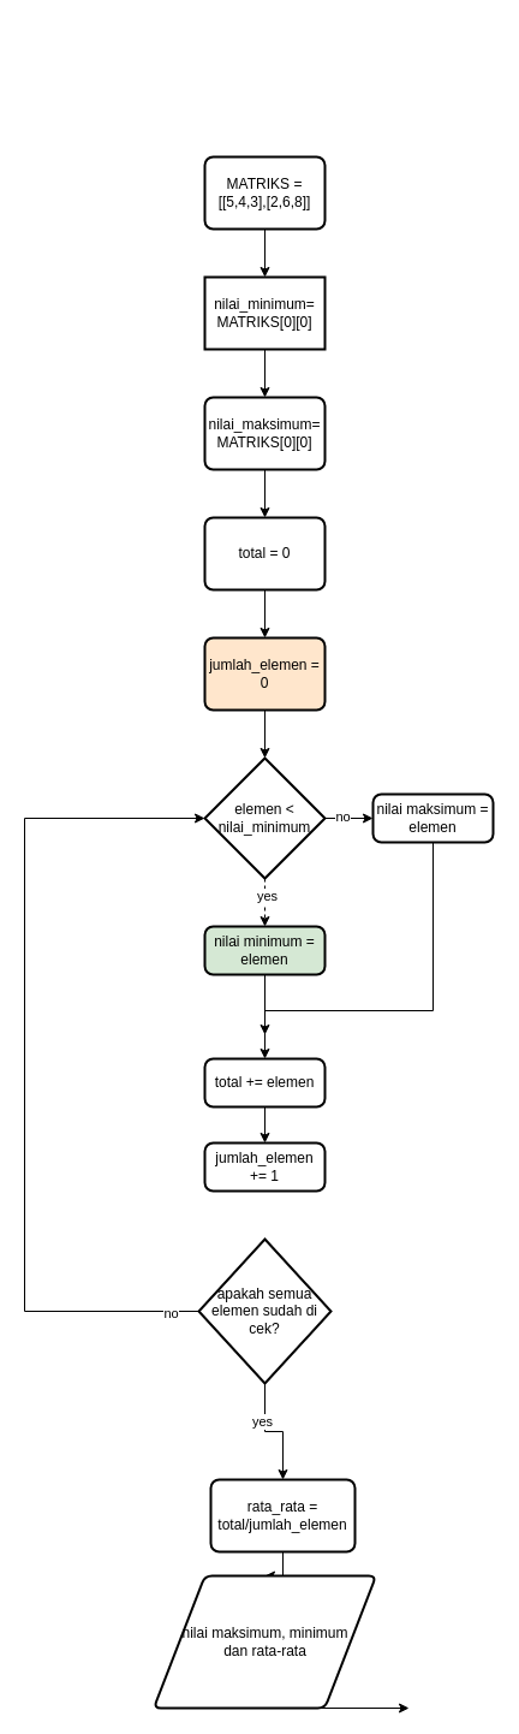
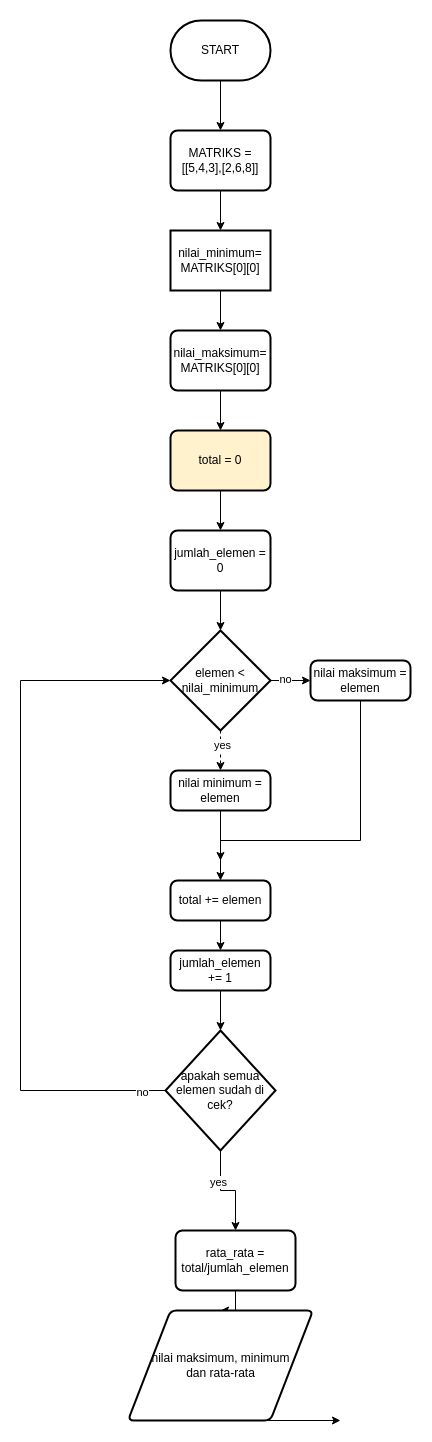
+ <mxCell id="3" value="START" style="strokeWidth=2;html=1;shape=mxgraph.flowchart.terminator;whiteSpace=wrap;" vertex="1" parent="1"><mxGeometry x="170" y="20" width="100" height="60" as="geometry" /></mxCell>
+ <mxCell id="2" value="" style="edgeStyle=orthogonalEdgeStyle;rounded=0;orthogonalLoop=1;jettySize=auto;html=1;" edge="1" parent="1" source="3" target="5"><mxGeometry relative="1" as="geometry" /></mxCell>
- <mxCell id="13" value="total = 0" style="rounded=1;whiteSpace=wrap;html=1;absoluteArcSize=1;arcSize=14;strokeWidth=2;" vertex="1" parent="1"><mxGeometry x="170" y="430" width="100" height="60" as="geometry" /></mxCell>
+ <mxCell id="13" value="total = 0" style="rounded=1;whiteSpace=wrap;html=1;absoluteArcSize=1;arcSize=14;strokeWidth=2;fillColor=#fff2cc;" vertex="1" parent="1"><mxGeometry x="170" y="430" width="100" height="60" as="geometry" /></mxCell>
- <mxCell id="11" value="jumlah_elemen = 0" style="rounded=1;whiteSpace=wrap;html=1;absoluteArcSize=1;arcSize=14;strokeWidth=2;fillColor=#ffe6cc;" vertex="1" parent="1"><mxGeometry x="170" y="530" width="100" height="60" as="geometry" /></mxCell>
+ <mxCell id="11" value="jumlah_elemen = 0" style="rounded=1;whiteSpace=wrap;html=1;absoluteArcSize=1;arcSize=14;strokeWidth=2;" vertex="1" parent="1"><mxGeometry x="170" y="530" width="100" height="60" as="geometry" /></mxCell>
- <mxCell id="19" value="nilai minimum = elemen" style="rounded=1;whiteSpace=wrap;html=1;absoluteArcSize=1;arcSize=14;strokeWidth=2;fillColor=#d5e8d4;" vertex="1" parent="1"><mxGeometry x="170" y="770" width="100" height="40" as="geometry" /></mxCell>
+ <mxCell id="19" value="nilai minimum = elemen" style="rounded=1;whiteSpace=wrap;html=1;absoluteArcSize=1;arcSize=14;strokeWidth=2;" vertex="1" parent="1"><mxGeometry x="170" y="770" width="100" height="40" as="geometry" /></mxCell>
+ <mxCell id="25" value="" style="edgeStyle=orthogonalEdgeStyle;rounded=0;orthogonalLoop=1;jettySize=auto;html=1;exitX=0.5;exitY=1;exitDx=0;exitDy=0;entryX=0.5;entryY=0;entryDx=0;entryDy=0;entryPerimeter=0;" edge="1" parent="1" source="26" target="31"><mxGeometry relative="1" as="geometry"><mxPoint x="340" y="1000" as="targetPoint" /></mxGeometry></mxCell>
